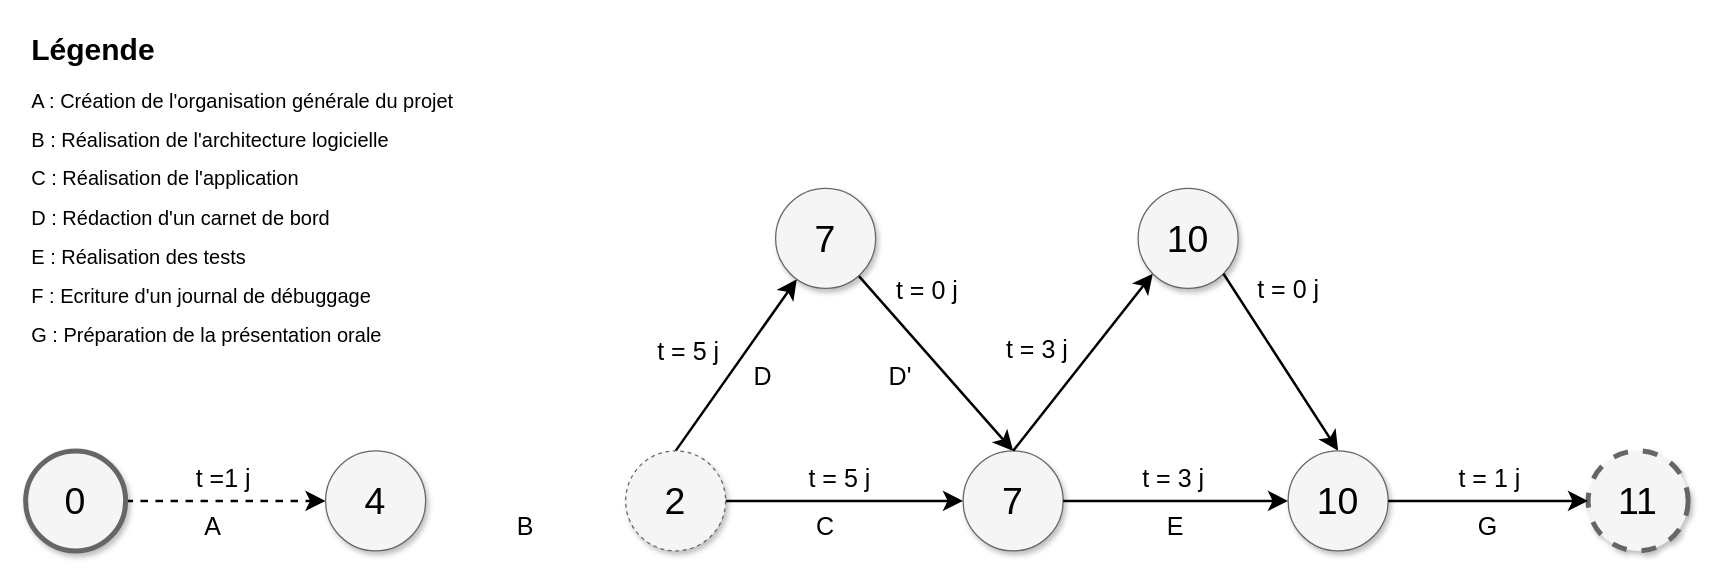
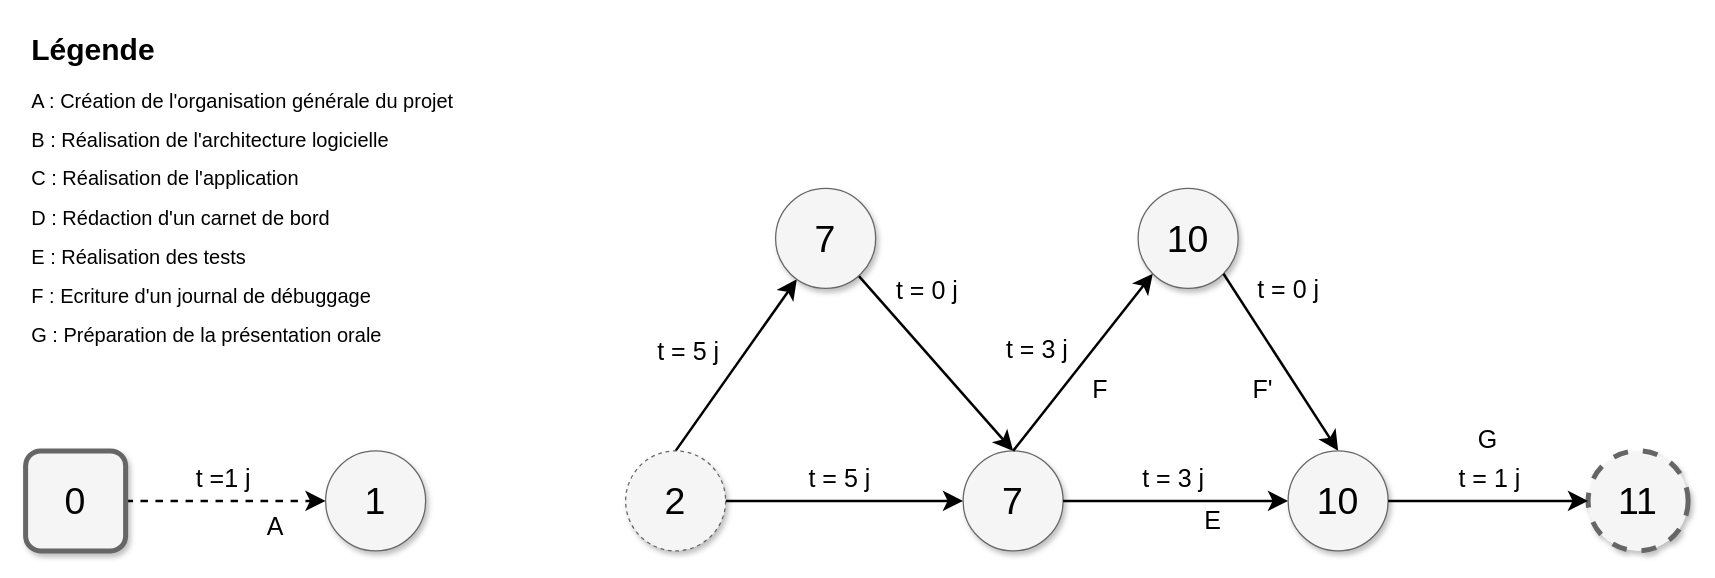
- <mxCell id="17" value="D" style="text;html=1;strokeColor=none;fillColor=none;align=center;verticalAlign=middle;whiteSpace=wrap;rounded=0;shadow=1;labelBackgroundColor=none;fontSize=20;" parent="1" vertex="1"><mxGeometry x="590" y="290" width="40" height="20" as="geometry" /></mxCell>
- <mxCell id="19" value="D'" style="text;html=1;strokeColor=none;fillColor=none;align=center;verticalAlign=middle;whiteSpace=wrap;rounded=0;shadow=1;labelBackgroundColor=none;fontSize=20;" vertex="1" parent="1"><mxGeometry x="700" y="290" width="40" height="20" as="geometry" /></mxCell>
+ <mxCell id="29" value="F" style="text;html=1;strokeColor=none;fillColor=none;align=center;verticalAlign=middle;whiteSpace=wrap;rounded=0;shadow=1;labelBackgroundColor=none;fontSize=20;" vertex="1" parent="1"><mxGeometry x="860" y="300" width="40" height="20" as="geometry" /></mxCell>
+ <mxCell id="30" value="F'" style="text;html=1;strokeColor=none;fillColor=none;align=center;verticalAlign=middle;whiteSpace=wrap;rounded=0;shadow=1;labelBackgroundColor=none;fontSize=20;" vertex="1" parent="1"><mxGeometry x="990" y="300" width="40" height="20" as="geometry" /></mxCell>
- <mxCell id="4" value="0" style="ellipse;whiteSpace=wrap;html=1;rounded=0;shadow=1;strokeColor=#666666;strokeWidth=4;fontSize=30;align=center;fillColor=#f5f5f5;" parent="1" vertex="1"><mxGeometry x="20" y="360" width="80" height="80" as="geometry" /></mxCell>
+ <mxCell id="4" value="0" style="whiteSpace=wrap;html=1;shadow=1;strokeColor=#666666;strokeWidth=4;fontSize=30;align=center;fillColor=#f5f5f5;rounded=1;" parent="1" vertex="1"><mxGeometry x="20" y="360" width="80" height="80" as="geometry" /></mxCell>
- <mxCell id="7" value="4" style="ellipse;whiteSpace=wrap;html=1;rounded=0;shadow=1;strokeColor=#666666;strokeWidth=1;fontSize=30;align=center;fillColor=#f5f5f5;" parent="1" vertex="1"><mxGeometry x="260" y="360" width="80" height="80" as="geometry" /></mxCell>
+ <mxCell id="7" value="1" style="ellipse;whiteSpace=wrap;html=1;rounded=0;shadow=1;strokeColor=#666666;strokeWidth=1;fontSize=30;align=center;fillColor=#f5f5f5;" parent="1" vertex="1"><mxGeometry x="260" y="360" width="80" height="80" as="geometry" /></mxCell>
- <mxCell id="15" value="A" style="text;html=1;strokeColor=none;fillColor=none;align=center;verticalAlign=middle;whiteSpace=wrap;rounded=0;shadow=1;labelBackgroundColor=none;fontSize=20;" parent="1" vertex="1"><mxGeometry x="150" y="410" width="40" height="20" as="geometry" /></mxCell>
+ <mxCell id="15" value="A" style="text;html=1;strokeColor=none;fillColor=none;align=center;verticalAlign=middle;whiteSpace=wrap;rounded=0;shadow=1;labelBackgroundColor=none;fontSize=20;" parent="1" vertex="1"><mxGeometry x="200" y="410" width="40" height="20" as="geometry" /></mxCell>
- <mxCell id="16" value="B" style="text;html=1;strokeColor=none;fillColor=none;align=center;verticalAlign=middle;whiteSpace=wrap;rounded=0;shadow=1;labelBackgroundColor=none;fontSize=20;" parent="1" vertex="1"><mxGeometry x="400" y="410" width="40" height="20" as="geometry" /></mxCell>
- <mxCell id="18" value="C" style="text;html=1;strokeColor=none;fillColor=none;align=center;verticalAlign=middle;whiteSpace=wrap;rounded=0;shadow=1;labelBackgroundColor=none;fontSize=20;" parent="1" vertex="1"><mxGeometry x="640" y="410" width="40" height="20" as="geometry" /></mxCell>
- <mxCell id="34" value="E" style="text;html=1;strokeColor=none;fillColor=none;align=center;verticalAlign=middle;whiteSpace=wrap;rounded=0;shadow=1;labelBackgroundColor=none;fontSize=20;" vertex="1" parent="1"><mxGeometry x="920" y="410" width="40" height="20" as="geometry" /></mxCell>
+ <mxCell id="34" value="E" style="text;html=1;strokeColor=none;fillColor=none;align=center;verticalAlign=middle;whiteSpace=wrap;rounded=0;shadow=1;labelBackgroundColor=none;fontSize=20;" vertex="1" parent="1"><mxGeometry x="950" y="405" width="40" height="20" as="geometry" /></mxCell>
- <mxCell id="35" value="G" style="text;html=1;strokeColor=none;fillColor=none;align=center;verticalAlign=middle;whiteSpace=wrap;rounded=0;shadow=1;labelBackgroundColor=none;fontSize=20;" vertex="1" parent="1"><mxGeometry x="1170" y="410" width="40" height="20" as="geometry" /></mxCell>
+ <mxCell id="35" value="G" style="text;html=1;strokeColor=none;fillColor=none;align=center;verticalAlign=middle;whiteSpace=wrap;rounded=0;shadow=1;labelBackgroundColor=none;fontSize=20;" vertex="1" parent="1"><mxGeometry x="1170" y="340" width="40" height="20" as="geometry" /></mxCell>
